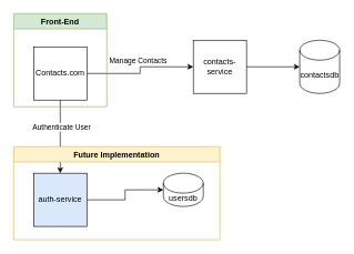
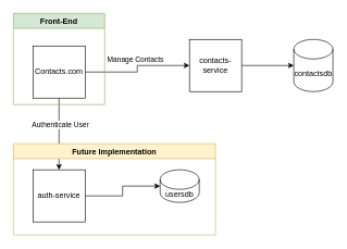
- <mxCell id="10" value="auth-service" style="whiteSpace=wrap;html=1;aspect=fixed;fillColor=#dae8fc;" vertex="1" parent="1"><mxGeometry x="50" y="260" width="80" height="80" as="geometry" /></mxCell>
+ <mxCell id="10" value="auth-service" style="whiteSpace=wrap;html=1;aspect=fixed;" vertex="1" parent="1"><mxGeometry x="50" y="260" width="80" height="80" as="geometry" /></mxCell>
